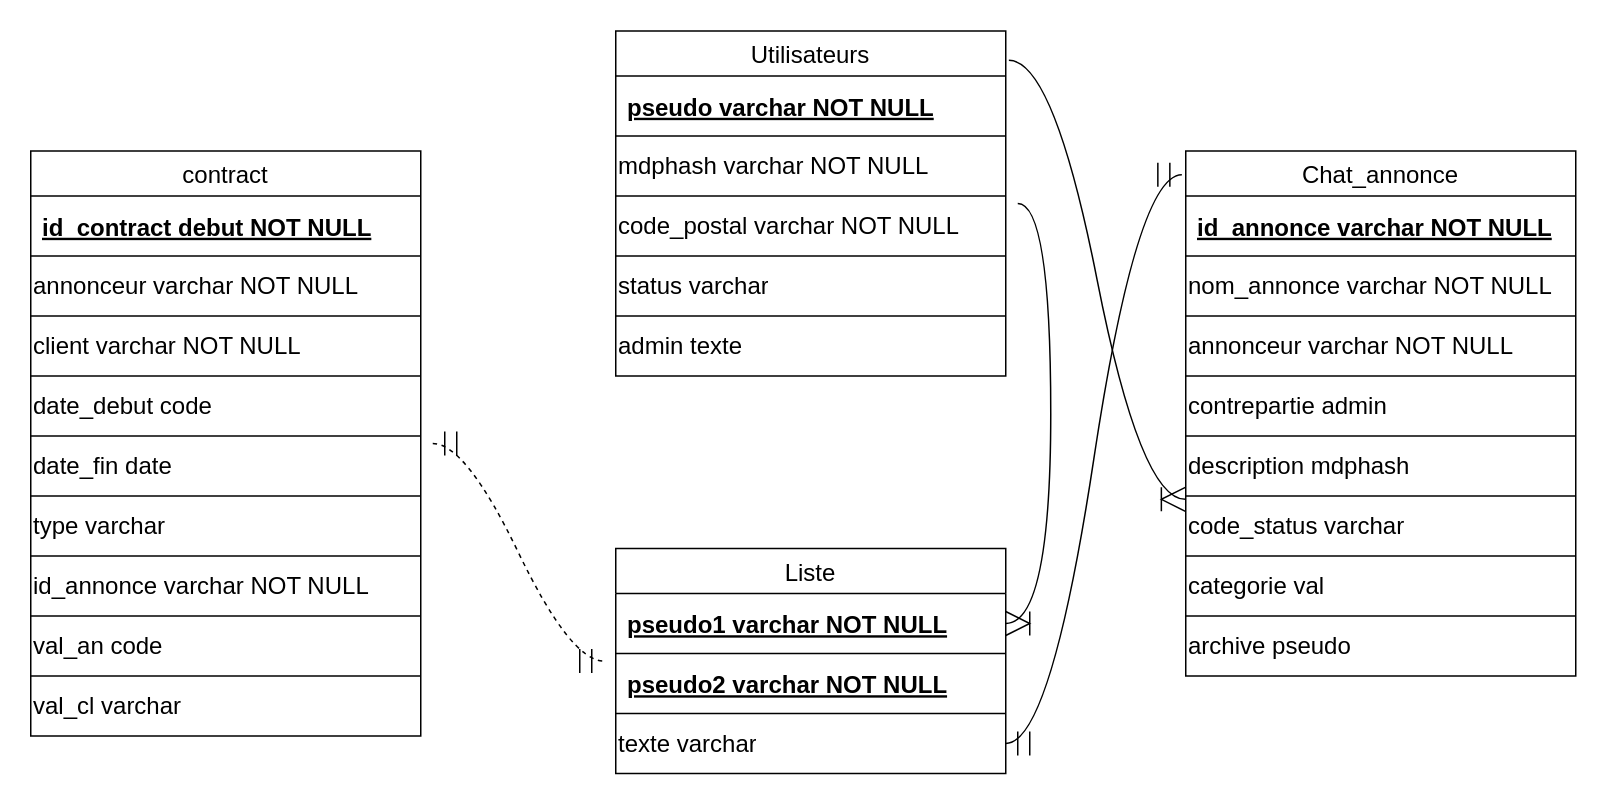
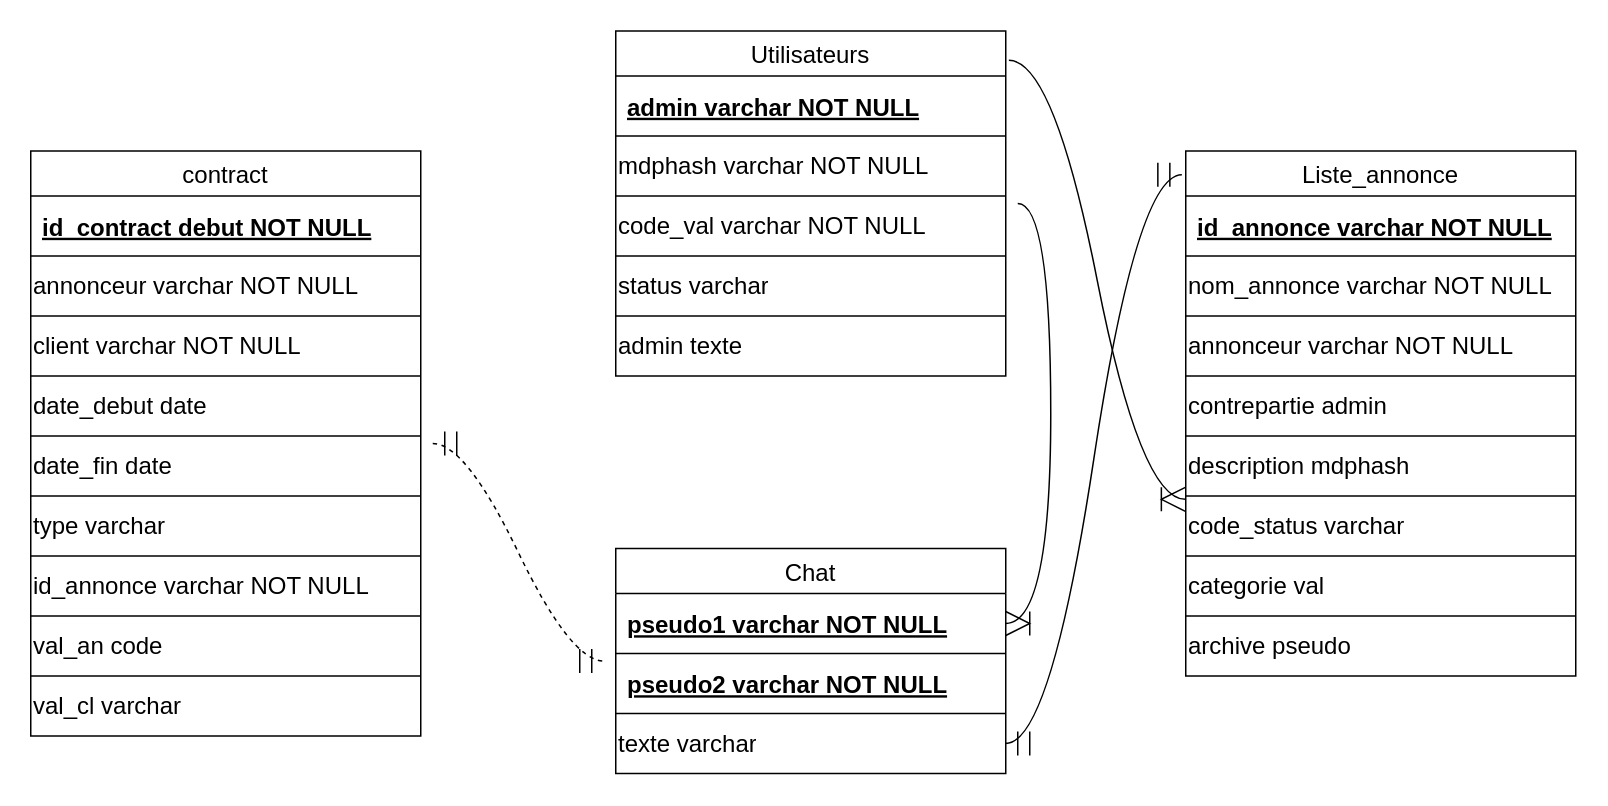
- <mxCell id="4" value="pseudo varchar NOT NULL " style="shape=partialRectangle;overflow=hidden;connectable=0;fillColor=none;top=0;left=0;bottom=0;right=0;align=left;spacingLeft=6;fontStyle=5;fontSize=16;" parent="3" vertex="1"><mxGeometry width="260" height="40" as="geometry"><mxRectangle width="260" height="40" as="alternateBounds" /></mxGeometry></mxCell>
+ <mxCell id="4" value="admin varchar NOT NULL " style="shape=partialRectangle;overflow=hidden;connectable=0;fillColor=none;top=0;left=0;bottom=0;right=0;align=left;spacingLeft=6;fontStyle=5;fontSize=16;" parent="3" vertex="1"><mxGeometry width="260" height="40" as="geometry"><mxRectangle width="260" height="40" as="alternateBounds" /></mxGeometry></mxCell>
- <mxCell id="13" value="Chat_annonce" style="shape=table;startSize=30;container=1;collapsible=0;childLayout=tableLayout;fontSize=16;" parent="1" vertex="1"><mxGeometry x="790" y="100" width="260" height="350" as="geometry" /></mxCell>
+ <mxCell id="13" value="Liste_annonce" style="shape=table;startSize=30;container=1;collapsible=0;childLayout=tableLayout;fontSize=16;" parent="1" vertex="1"><mxGeometry x="790" y="100" width="260" height="350" as="geometry" /></mxCell>
- <mxCell id="8" value="code_postal varchar NOT NULL" style="shape=partialRectangle;html=1;whiteSpace=wrap;connectable=0;overflow=hidden;fillColor=none;top=0;left=0;bottom=0;right=0;pointerEvents=1;fontSize=16;align=left;" parent="7" vertex="1"><mxGeometry width="260" height="40" as="geometry"><mxRectangle width="260" height="40" as="alternateBounds" /></mxGeometry></mxCell>
+ <mxCell id="8" value="code_val varchar NOT NULL" style="shape=partialRectangle;html=1;whiteSpace=wrap;connectable=0;overflow=hidden;fillColor=none;top=0;left=0;bottom=0;right=0;pointerEvents=1;fontSize=16;align=left;" parent="7" vertex="1"><mxGeometry width="260" height="40" as="geometry"><mxRectangle width="260" height="40" as="alternateBounds" /></mxGeometry></mxCell>
- <mxCell id="45" value="date_debut code" style="shape=partialRectangle;html=1;whiteSpace=wrap;connectable=0;overflow=hidden;fillColor=none;top=0;left=0;bottom=0;right=0;pointerEvents=1;fontSize=16;align=left;" parent="44" vertex="1"><mxGeometry width="260" height="40" as="geometry"><mxRectangle width="260" height="40" as="alternateBounds" /></mxGeometry></mxCell>
+ <mxCell id="45" value="date_debut date" style="shape=partialRectangle;html=1;whiteSpace=wrap;connectable=0;overflow=hidden;fillColor=none;top=0;left=0;bottom=0;right=0;pointerEvents=1;fontSize=16;align=left;" parent="44" vertex="1"><mxGeometry width="260" height="40" as="geometry"><mxRectangle width="260" height="40" as="alternateBounds" /></mxGeometry></mxCell>
- <mxCell id="30" value="Liste" style="shape=table;startSize=30;container=1;collapsible=0;childLayout=tableLayout;fontSize=16;" parent="1" vertex="1"><mxGeometry x="410" y="365" width="260" height="150" as="geometry" /></mxCell>
+ <mxCell id="30" value="Chat" style="shape=table;startSize=30;container=1;collapsible=0;childLayout=tableLayout;fontSize=16;" parent="1" vertex="1"><mxGeometry x="410" y="365" width="260" height="150" as="geometry" /></mxCell>
